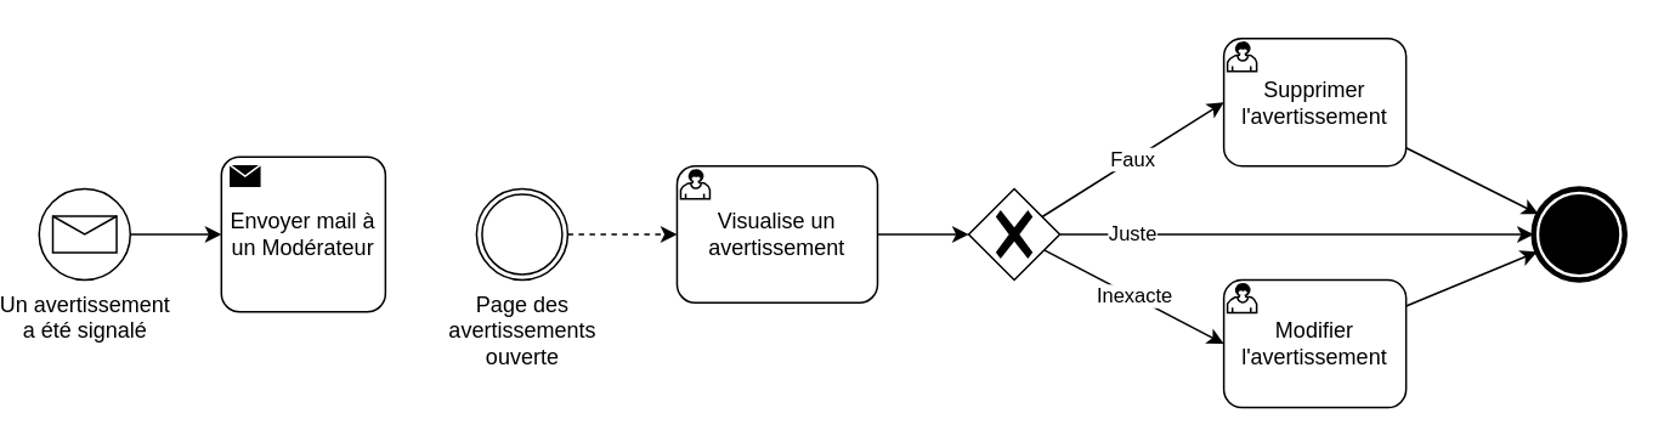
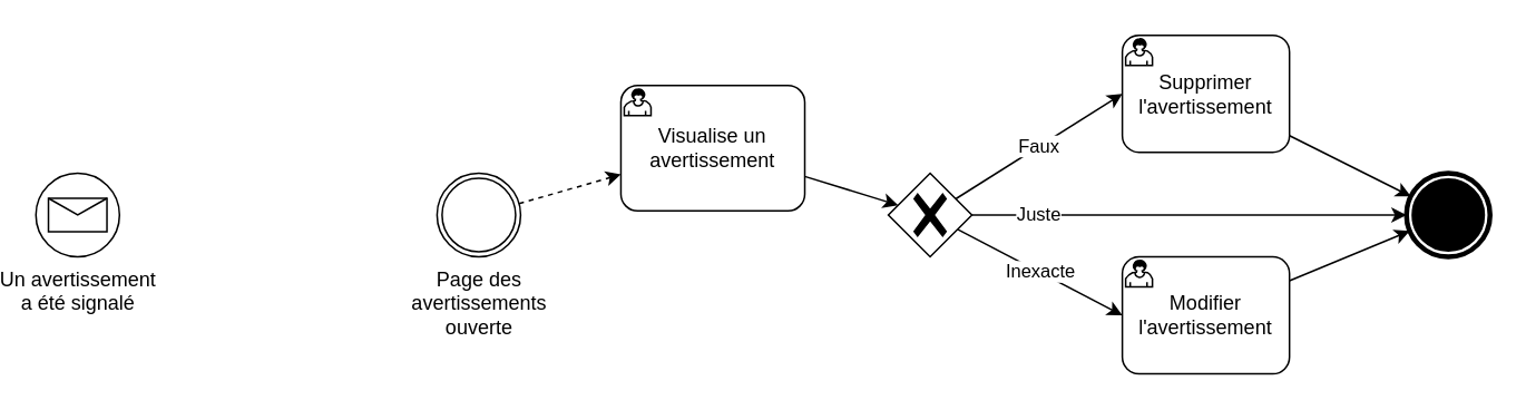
- <mxCell id="2" style="edgeStyle=none;html=1;" parent="1" source="3" target="4" edge="1"><mxGeometry relative="1" as="geometry" /></mxCell>
- <mxCell id="4" value="Envoyer mail à un Modérateur" style="points=[[0.25,0,0],[0.5,0,0],[0.75,0,0],[1,0.25,0],[1,0.5,0],[1,0.75,0],[0.75,1,0],[0.5,1,0],[0.25,1,0],[0,0.75,0],[0,0.5,0],[0,0.25,0]];shape=mxgraph.bpmn.task;whiteSpace=wrap;rectStyle=rounded;size=10;html=1;taskMarker=send;" parent="1" vertex="1"><mxGeometry x="120" y="85.5" width="90" height="85" as="geometry" /></mxCell>
- <mxCell id="8" value="Visualise un avertissement" style="points=[[0.25,0,0],[0.5,0,0],[0.75,0,0],[1,0.25,0],[1,0.5,0],[1,0.75,0],[0.75,1,0],[0.5,1,0],[0.25,1,0],[0,0.75,0],[0,0.5,0],[0,0.25,0]];shape=mxgraph.bpmn.task;whiteSpace=wrap;rectStyle=rounded;size=10;html=1;taskMarker=user;" parent="1" vertex="1"><mxGeometry x="370" y="90.5" width="110" height="75" as="geometry" /></mxCell>
+ <mxCell id="8" value="Visualise un avertissement" style="points=[[0.25,0,0],[0.5,0,0],[0.75,0,0],[1,0.25,0],[1,0.5,0],[1,0.75,0],[0.75,1,0],[0.5,1,0],[0.25,1,0],[0,0.75,0],[0,0.5,0],[0,0.25,0]];shape=mxgraph.bpmn.task;whiteSpace=wrap;rectStyle=rounded;size=10;html=1;taskMarker=user;" parent="1" vertex="1"><mxGeometry x="370" y="50.5" width="110" height="75" as="geometry" /></mxCell>
